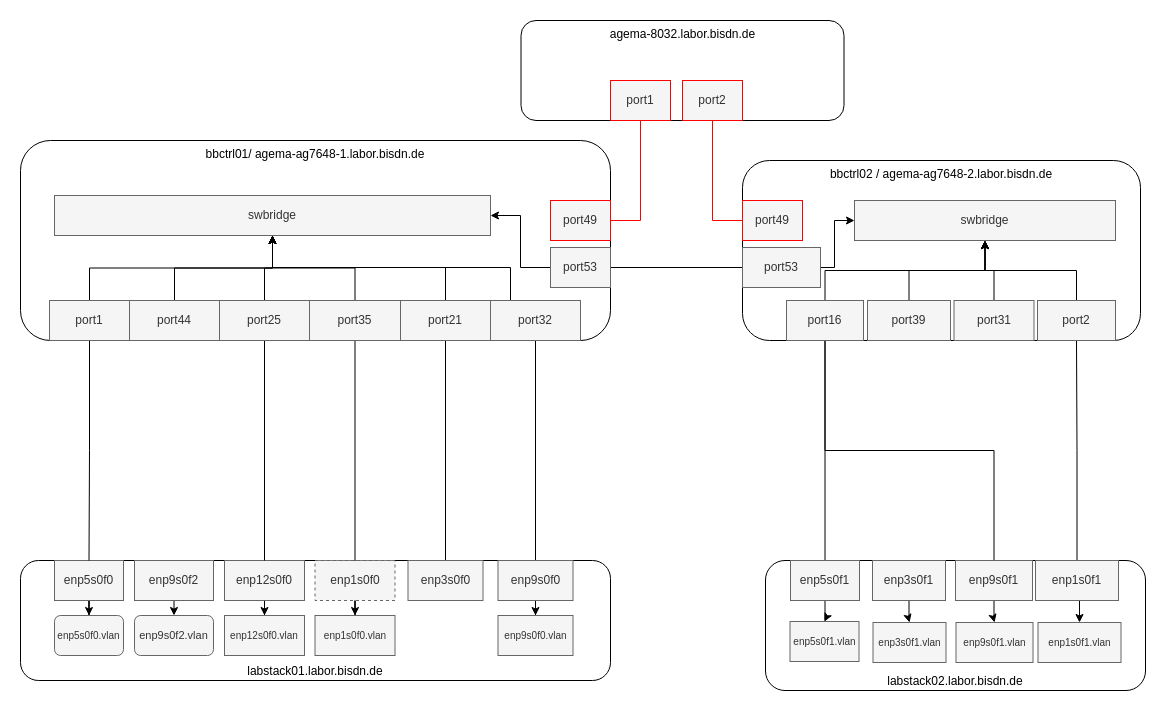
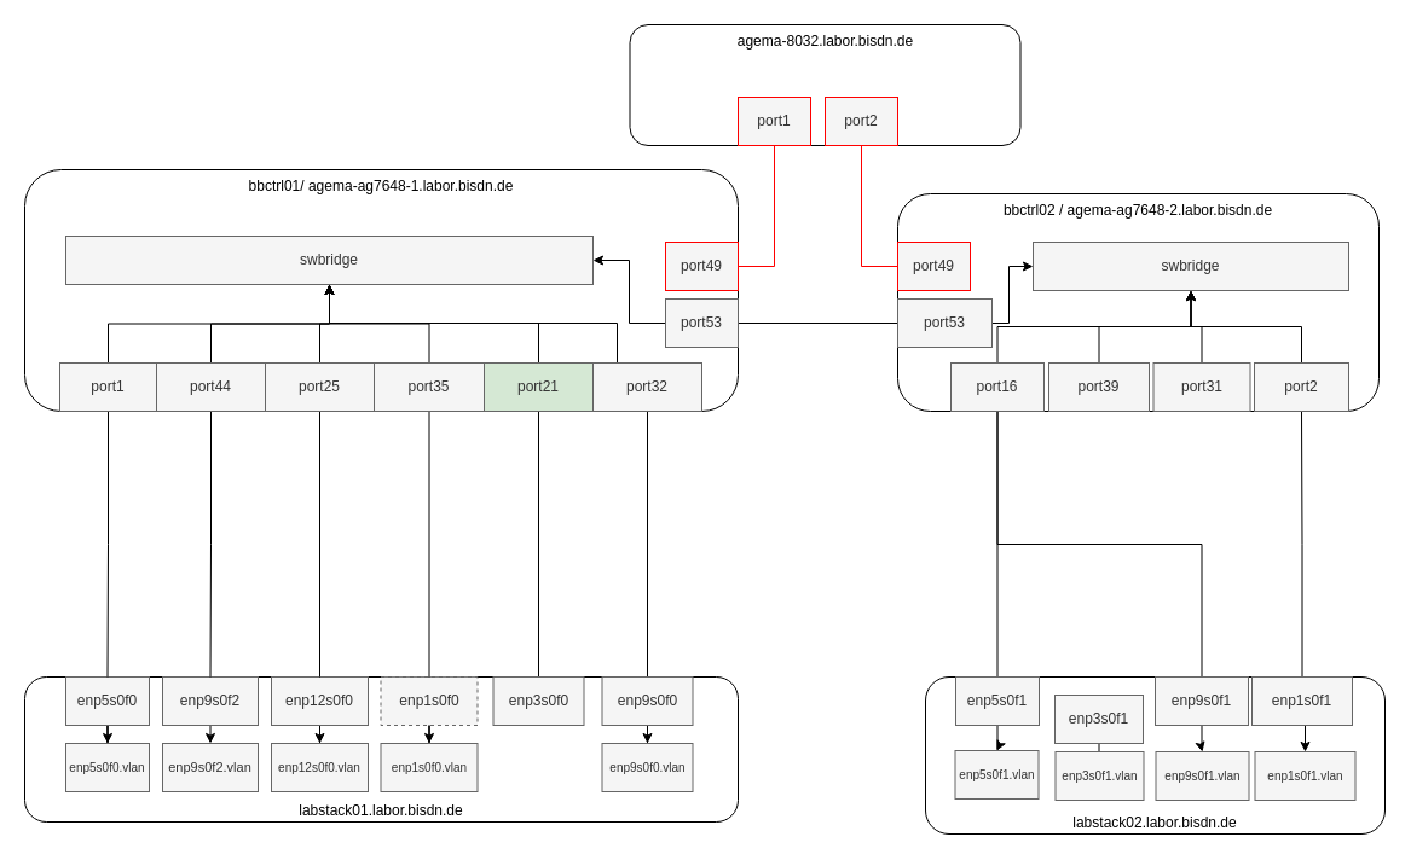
- <mxCell id="62" value="port21" style="rounded=0;whiteSpace=wrap;html=1;fillColor=#f5f5f5;strokeColor=#666666;fontColor=#333333;" vertex="1" parent="1"><mxGeometry x="400" y="300" width="90" height="40" as="geometry" /></mxCell>
+ <mxCell id="62" value="port21" style="rounded=0;whiteSpace=wrap;html=1;fillColor=#d5e8d4;strokeColor=#666666;fontColor=#333333;" vertex="1" parent="1"><mxGeometry x="400" y="300" width="90" height="40" as="geometry" /></mxCell>
+ <mxCell id="50" style="edgeStyle=orthogonalEdgeStyle;rounded=0;orthogonalLoop=1;jettySize=auto;html=1;exitX=0.5;exitY=1;exitDx=0;exitDy=0;entryX=0.5;entryY=1;entryDx=0;entryDy=0;endArrow=none;endFill=0;endSize=18;" edge="1" parent="1" source="52" target="23"><mxGeometry relative="1" as="geometry" /></mxCell>
- <mxCell id="9" value="enp3s0f1" style="rounded=0;whiteSpace=wrap;html=1;fillColor=#f5f5f5;strokeColor=#666666;fontColor=#333333;" vertex="1" parent="1"><mxGeometry x="872" y="560" width="73" height="40" as="geometry" /></mxCell>
+ <mxCell id="9" value="enp3s0f1" style="rounded=0;whiteSpace=wrap;html=1;fillColor=#f5f5f5;strokeColor=#666666;fontColor=#333333;" vertex="1" parent="1"><mxGeometry x="872" y="575" width="73" height="40" as="geometry" /></mxCell>
- <mxCell id="21" value="&lt;font style=&quot;font-size: 10px&quot;&gt;enp5s0f0.vlan&lt;/font&gt;" style="whiteSpace=wrap;html=1;fillColor=#f5f5f5;strokeColor=#666666;fontColor=#333333;direction=west;rounded=1;" vertex="1" parent="1"><mxGeometry x="54" y="615" width="69" height="40" as="geometry" /></mxCell>
+ <mxCell id="21" value="&lt;font style=&quot;font-size: 10px&quot;&gt;enp5s0f0.vlan&lt;/font&gt;" style="rounded=0;whiteSpace=wrap;html=1;fillColor=#f5f5f5;strokeColor=#666666;fontColor=#333333;direction=west;" vertex="1" parent="1"><mxGeometry x="54" y="615" width="69" height="40" as="geometry" /></mxCell>
- <mxCell id="24" value="&lt;font style=&quot;font-size: 11px&quot;&gt;enp9s0f2.vlan&lt;/font&gt;" style="whiteSpace=wrap;html=1;fillColor=#f5f5f5;strokeColor=#666666;fontColor=#333333;direction=west;rounded=1;" vertex="1" parent="1"><mxGeometry x="134" y="615" width="79" height="40" as="geometry" /></mxCell>
+ <mxCell id="24" value="&lt;font style=&quot;font-size: 11px&quot;&gt;enp9s0f2.vlan&lt;/font&gt;" style="rounded=0;whiteSpace=wrap;html=1;fillColor=#f5f5f5;strokeColor=#666666;fontColor=#333333;direction=west;" vertex="1" parent="1"><mxGeometry x="134" y="615" width="79" height="40" as="geometry" /></mxCell>
